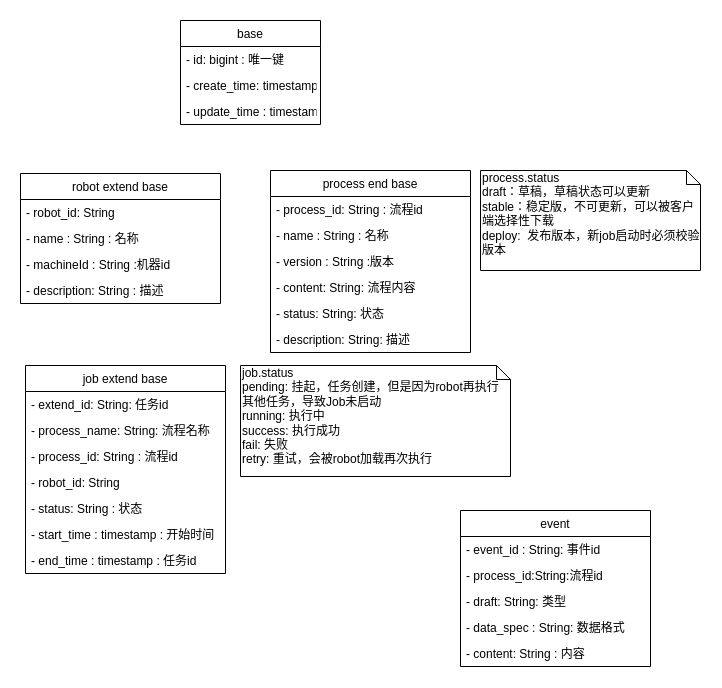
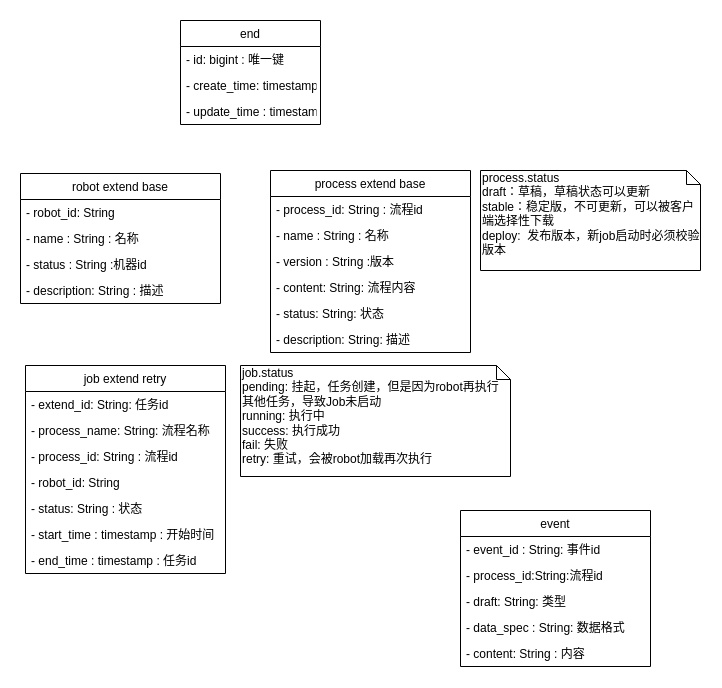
- <mxCell id="14" value="base" style="swimlane;fontStyle=0;childLayout=stackLayout;horizontal=1;startSize=26;fillColor=none;horizontalStack=0;resizeParent=1;resizeParentMax=0;resizeLast=0;collapsible=1;marginBottom=0;" vertex="1" parent="1"><mxGeometry x="180" y="20" width="140" height="104" as="geometry" /></mxCell>
+ <mxCell id="14" value="end" style="swimlane;fontStyle=0;childLayout=stackLayout;horizontal=1;startSize=26;fillColor=none;horizontalStack=0;resizeParent=1;resizeParentMax=0;resizeLast=0;collapsible=1;marginBottom=0;" vertex="1" parent="1"><mxGeometry x="180" y="20" width="140" height="104" as="geometry" /></mxCell>
- <mxCell id="7" value="process end base" style="swimlane;fontStyle=0;childLayout=stackLayout;horizontal=1;startSize=26;fillColor=none;horizontalStack=0;resizeParent=1;resizeParentMax=0;resizeLast=0;collapsible=1;marginBottom=0;" vertex="1" parent="1"><mxGeometry x="270" y="170" width="200" height="182" as="geometry" /></mxCell>
+ <mxCell id="7" value="process extend base" style="swimlane;fontStyle=0;childLayout=stackLayout;horizontal=1;startSize=26;fillColor=none;horizontalStack=0;resizeParent=1;resizeParentMax=0;resizeLast=0;collapsible=1;marginBottom=0;" vertex="1" parent="1"><mxGeometry x="270" y="170" width="200" height="182" as="geometry" /></mxCell>
- <mxCell id="5" value="- machineId : String :机器id" style="text;strokeColor=none;fillColor=none;align=left;verticalAlign=top;spacingLeft=4;spacingRight=4;overflow=hidden;rotatable=0;points=[[0,0.5],[1,0.5]];portConstraint=eastwest;" vertex="1" parent="2"><mxGeometry y="78" width="200" height="26" as="geometry" /></mxCell>
+ <mxCell id="5" value="- status : String :机器id" style="text;strokeColor=none;fillColor=none;align=left;verticalAlign=top;spacingLeft=4;spacingRight=4;overflow=hidden;rotatable=0;points=[[0,0.5],[1,0.5]];portConstraint=eastwest;" vertex="1" parent="2"><mxGeometry y="78" width="200" height="26" as="geometry" /></mxCell>
- <mxCell id="19" value="job extend base" style="swimlane;fontStyle=0;childLayout=stackLayout;horizontal=1;startSize=26;fillColor=none;horizontalStack=0;resizeParent=1;resizeParentMax=0;resizeLast=0;collapsible=1;marginBottom=0;" vertex="1" parent="1"><mxGeometry x="25" y="365" width="200" height="208" as="geometry" /></mxCell>
+ <mxCell id="19" value="job extend retry" style="swimlane;fontStyle=0;childLayout=stackLayout;horizontal=1;startSize=26;fillColor=none;horizontalStack=0;resizeParent=1;resizeParentMax=0;resizeLast=0;collapsible=1;marginBottom=0;" vertex="1" parent="1"><mxGeometry x="25" y="365" width="200" height="208" as="geometry" /></mxCell>
